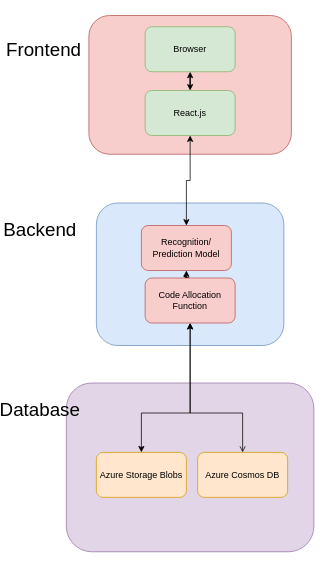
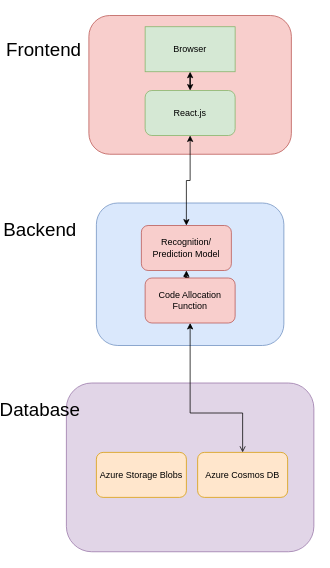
- <mxCell id="14" value="Browser" style="rounded=1;whiteSpace=wrap;html=1;fillColor=#d5e8d4;strokeColor=#82b366;" vertex="1" parent="1"><mxGeometry x="190" y="35" width="120" height="60" as="geometry" /></mxCell>
+ <mxCell id="14" value="Browser" style="whiteSpace=wrap;html=1;fillColor=#d5e8d4;strokeColor=#82b366;rounded=0;" vertex="1" parent="1"><mxGeometry x="190" y="35" width="120" height="60" as="geometry" /></mxCell>
- <mxCell id="10" style="edgeStyle=orthogonalEdgeStyle;rounded=0;orthogonalLoop=1;jettySize=auto;html=1;entryX=0.5;entryY=0;entryDx=0;entryDy=0;startArrow=classic;startFill=1;exitX=0.5;exitY=1;exitDx=0;exitDy=0;" edge="1" parent="1" source="18" target="8"><mxGeometry relative="1" as="geometry"><Array as="points"><mxPoint x="250" y="550" /><mxPoint x="185" y="550" /></Array></mxGeometry></mxCell>
